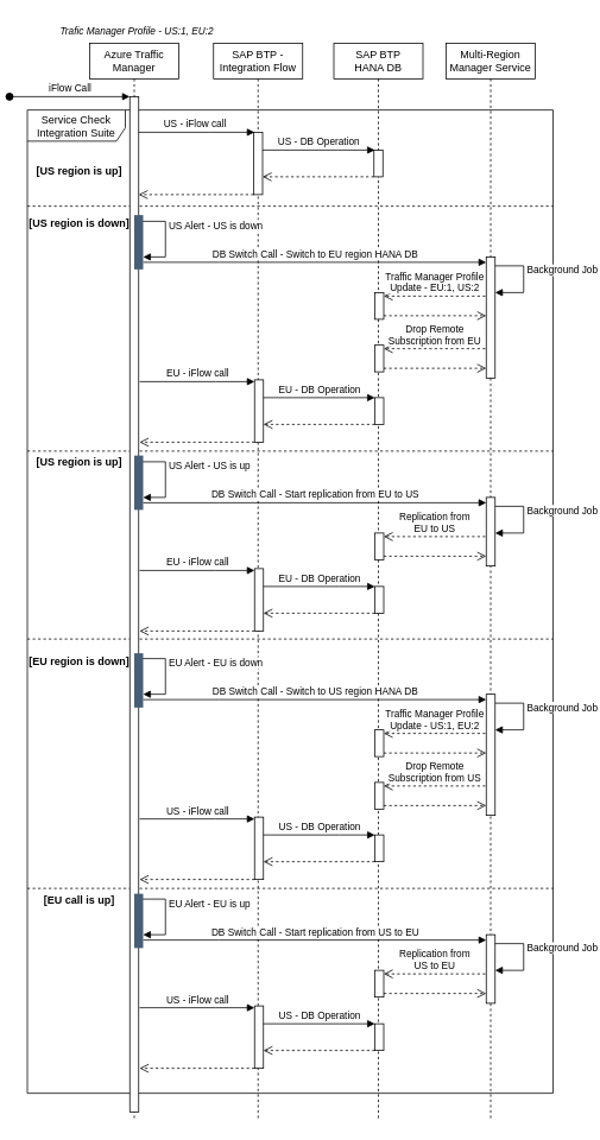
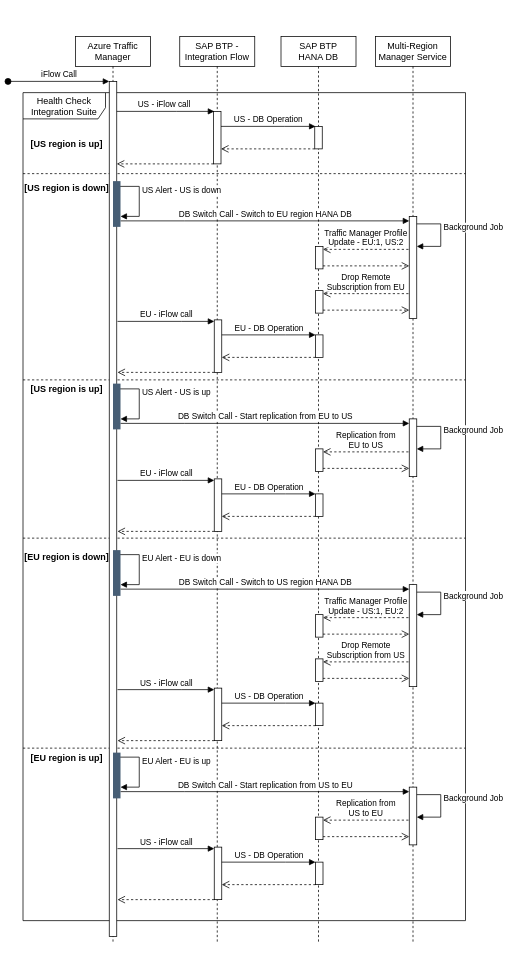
- <mxCell id="32" value="&lt;span style=&quot;font-size: 11px; text-wrap: nowrap; background-color: rgb(255, 255, 255);&quot;&gt;&lt;i&gt;Trafic Manager Profile - US:1, EU:2&lt;/i&gt;&lt;/span&gt;" style="text;whiteSpace=wrap;html=1;" parent="1" vertex="1"><mxGeometry x="54.5" y="20" width="183" height="25" as="geometry" /></mxCell>
- <mxCell id="9" value="Service Check&lt;br&gt;Integration Suite" style="shape=umlFrame;whiteSpace=wrap;html=1;pointerEvents=0;width=110;height=35;" parent="1" vertex="1"><mxGeometry x="20" y="123" width="590" height="1104" as="geometry" /></mxCell>
+ <mxCell id="9" value="Health Check&lt;br&gt;Integration Suite" style="shape=umlFrame;whiteSpace=wrap;html=1;pointerEvents=0;width=110;height=35;" parent="1" vertex="1"><mxGeometry x="20" y="123" width="590" height="1104" as="geometry" /></mxCell>
- <mxCell id="79" value="[EU call is up]" style="text;align=center;fontStyle=1;verticalAlign=middle;spacingLeft=3;spacingRight=3;strokeColor=none;rotatable=0;points=[[0,0.5],[1,0.5]];portConstraint=eastwest;html=1;" parent="1" vertex="1"><mxGeometry x="48" y="997" width="60" height="26" as="geometry" /></mxCell>
+ <mxCell id="79" value="[EU region is up]" style="text;align=center;fontStyle=1;verticalAlign=middle;spacingLeft=3;spacingRight=3;strokeColor=none;rotatable=0;points=[[0,0.5],[1,0.5]];portConstraint=eastwest;html=1;" parent="1" vertex="1"><mxGeometry x="48" y="997" width="60" height="26" as="geometry" /></mxCell>
